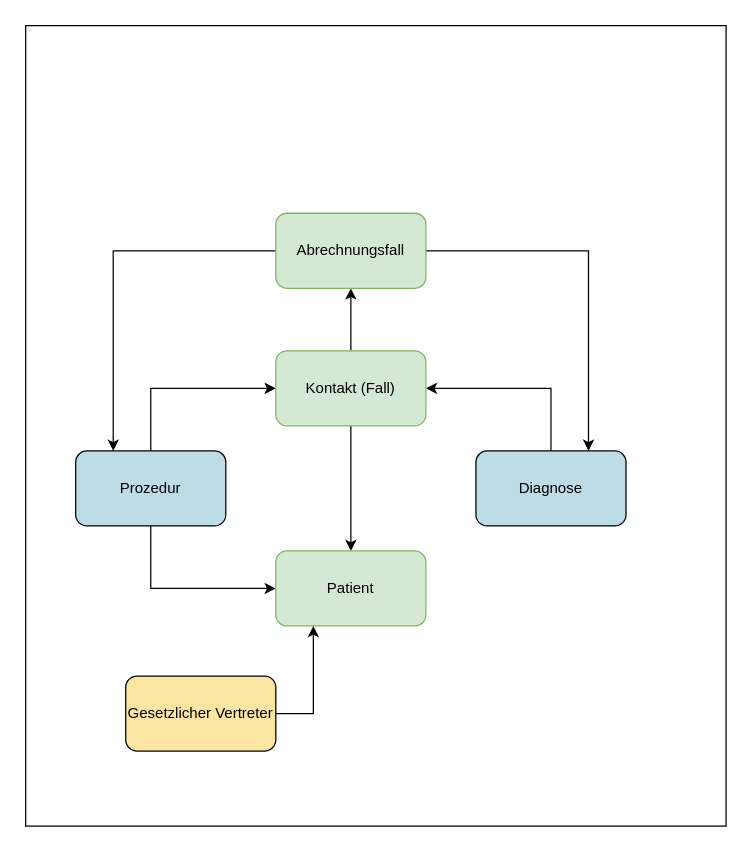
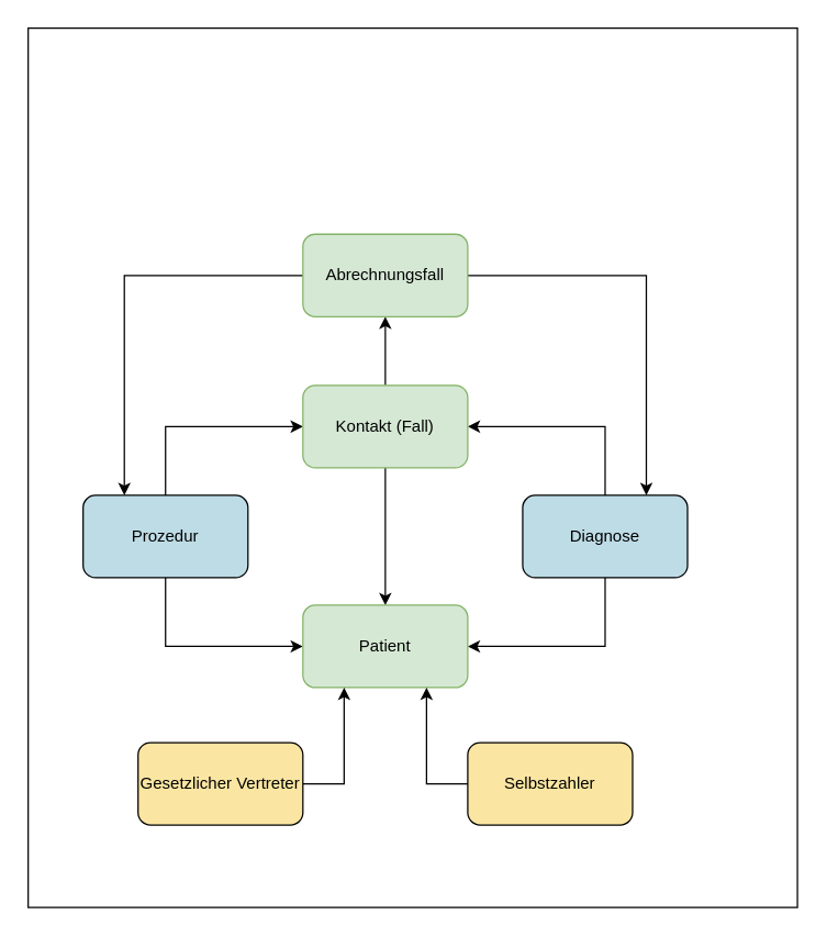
+ <mxCell id="5" style="edgeStyle=orthogonalEdgeStyle;rounded=0;orthogonalLoop=1;jettySize=auto;html=1;exitX=0.5;exitY=1;exitDx=0;exitDy=0;entryX=1;entryY=0.5;entryDx=0;entryDy=0;" edge="1" parent="1" source="7" target="14"><mxGeometry relative="1" as="geometry" /></mxCell>
+ <mxCell id="17" style="edgeStyle=orthogonalEdgeStyle;rounded=0;orthogonalLoop=1;jettySize=auto;html=1;exitX=0;exitY=0.5;exitDx=0;exitDy=0;entryX=0.75;entryY=1;entryDx=0;entryDy=0;" edge="1" parent="1" source="18" target="14"><mxGeometry relative="1" as="geometry" /></mxCell>
+ <mxCell id="18" value="Selbstzahler" style="rounded=1;whiteSpace=wrap;html=1;strokeColor=#000000;fillColor=#FAE5A2;" vertex="1" parent="1"><mxGeometry x="340" y="540" width="120" height="60" as="geometry" /></mxCell>
